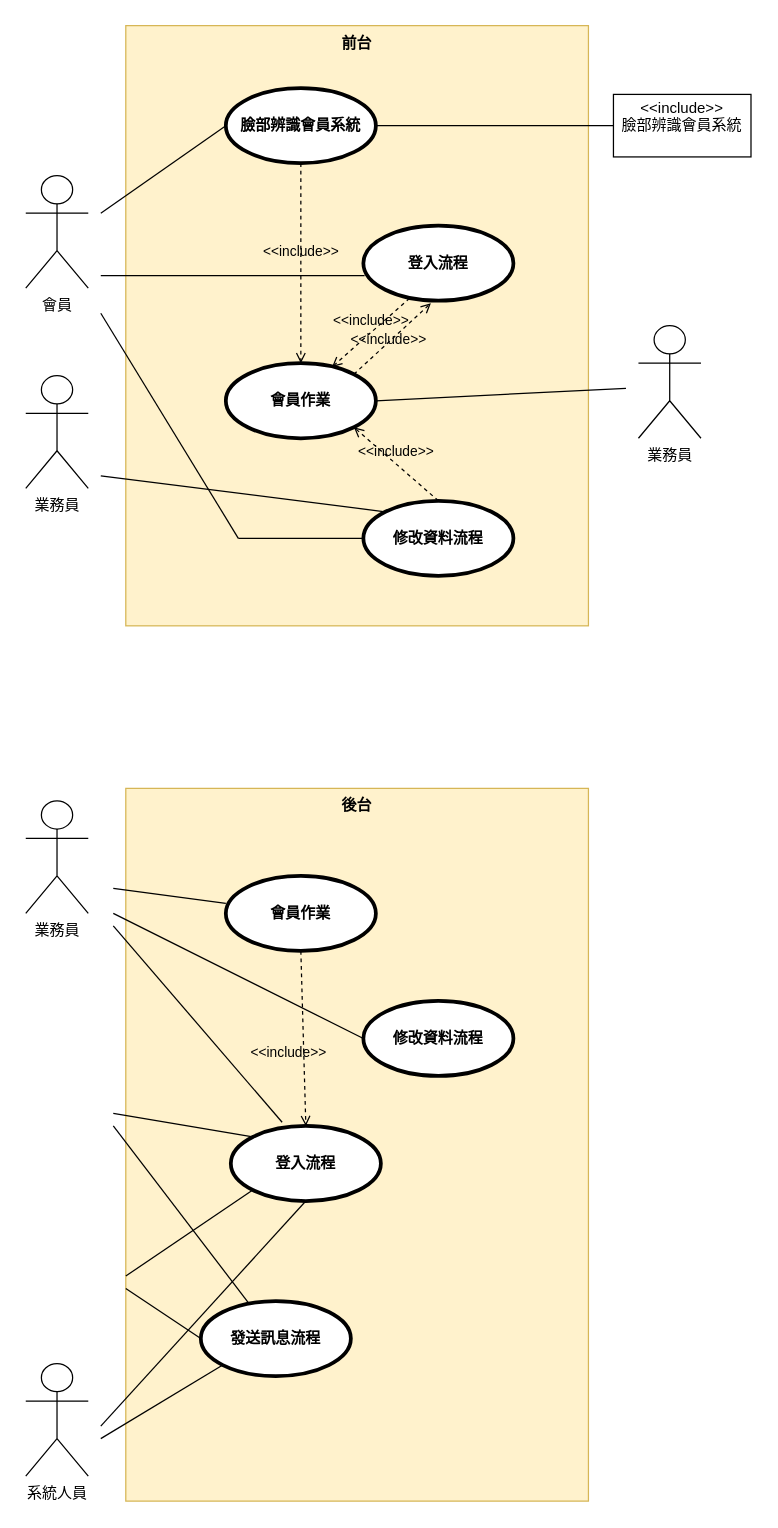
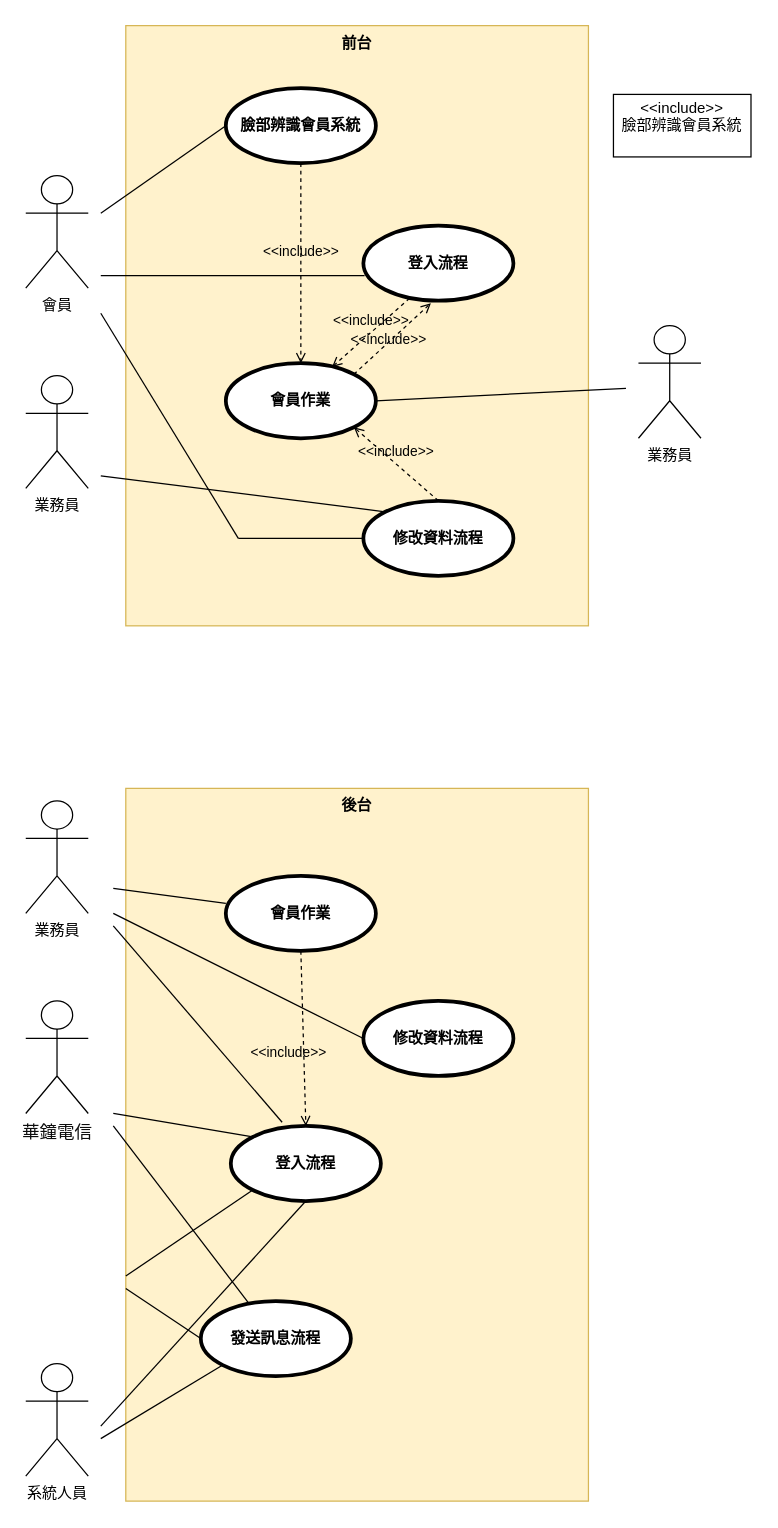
- <mxCell id="13" value="" style="edgeStyle=none;html=1;endArrow=none;verticalAlign=bottom;rounded=0;entryX=0;entryY=0.5;entryDx=0;entryDy=0;" edge="1" parent="1" source="4" target="12"><mxGeometry width="160" relative="1" as="geometry"><mxPoint x="340" y="90" as="sourcePoint" /><mxPoint x="500" y="90" as="targetPoint" /></mxGeometry></mxCell>
+ <mxCell id="24" value="&lt;span style=&quot;font-size: 14px&quot;&gt;&lt;font color=&quot;#0d0d0d&quot;&gt;華鐘電信&lt;/font&gt;&lt;/span&gt;" style="shape=umlActor;html=1;verticalLabelPosition=bottom;verticalAlign=top;align=center;" vertex="1" parent="1"><mxGeometry x="20" y="800" width="50" height="90" as="geometry" /></mxCell>
